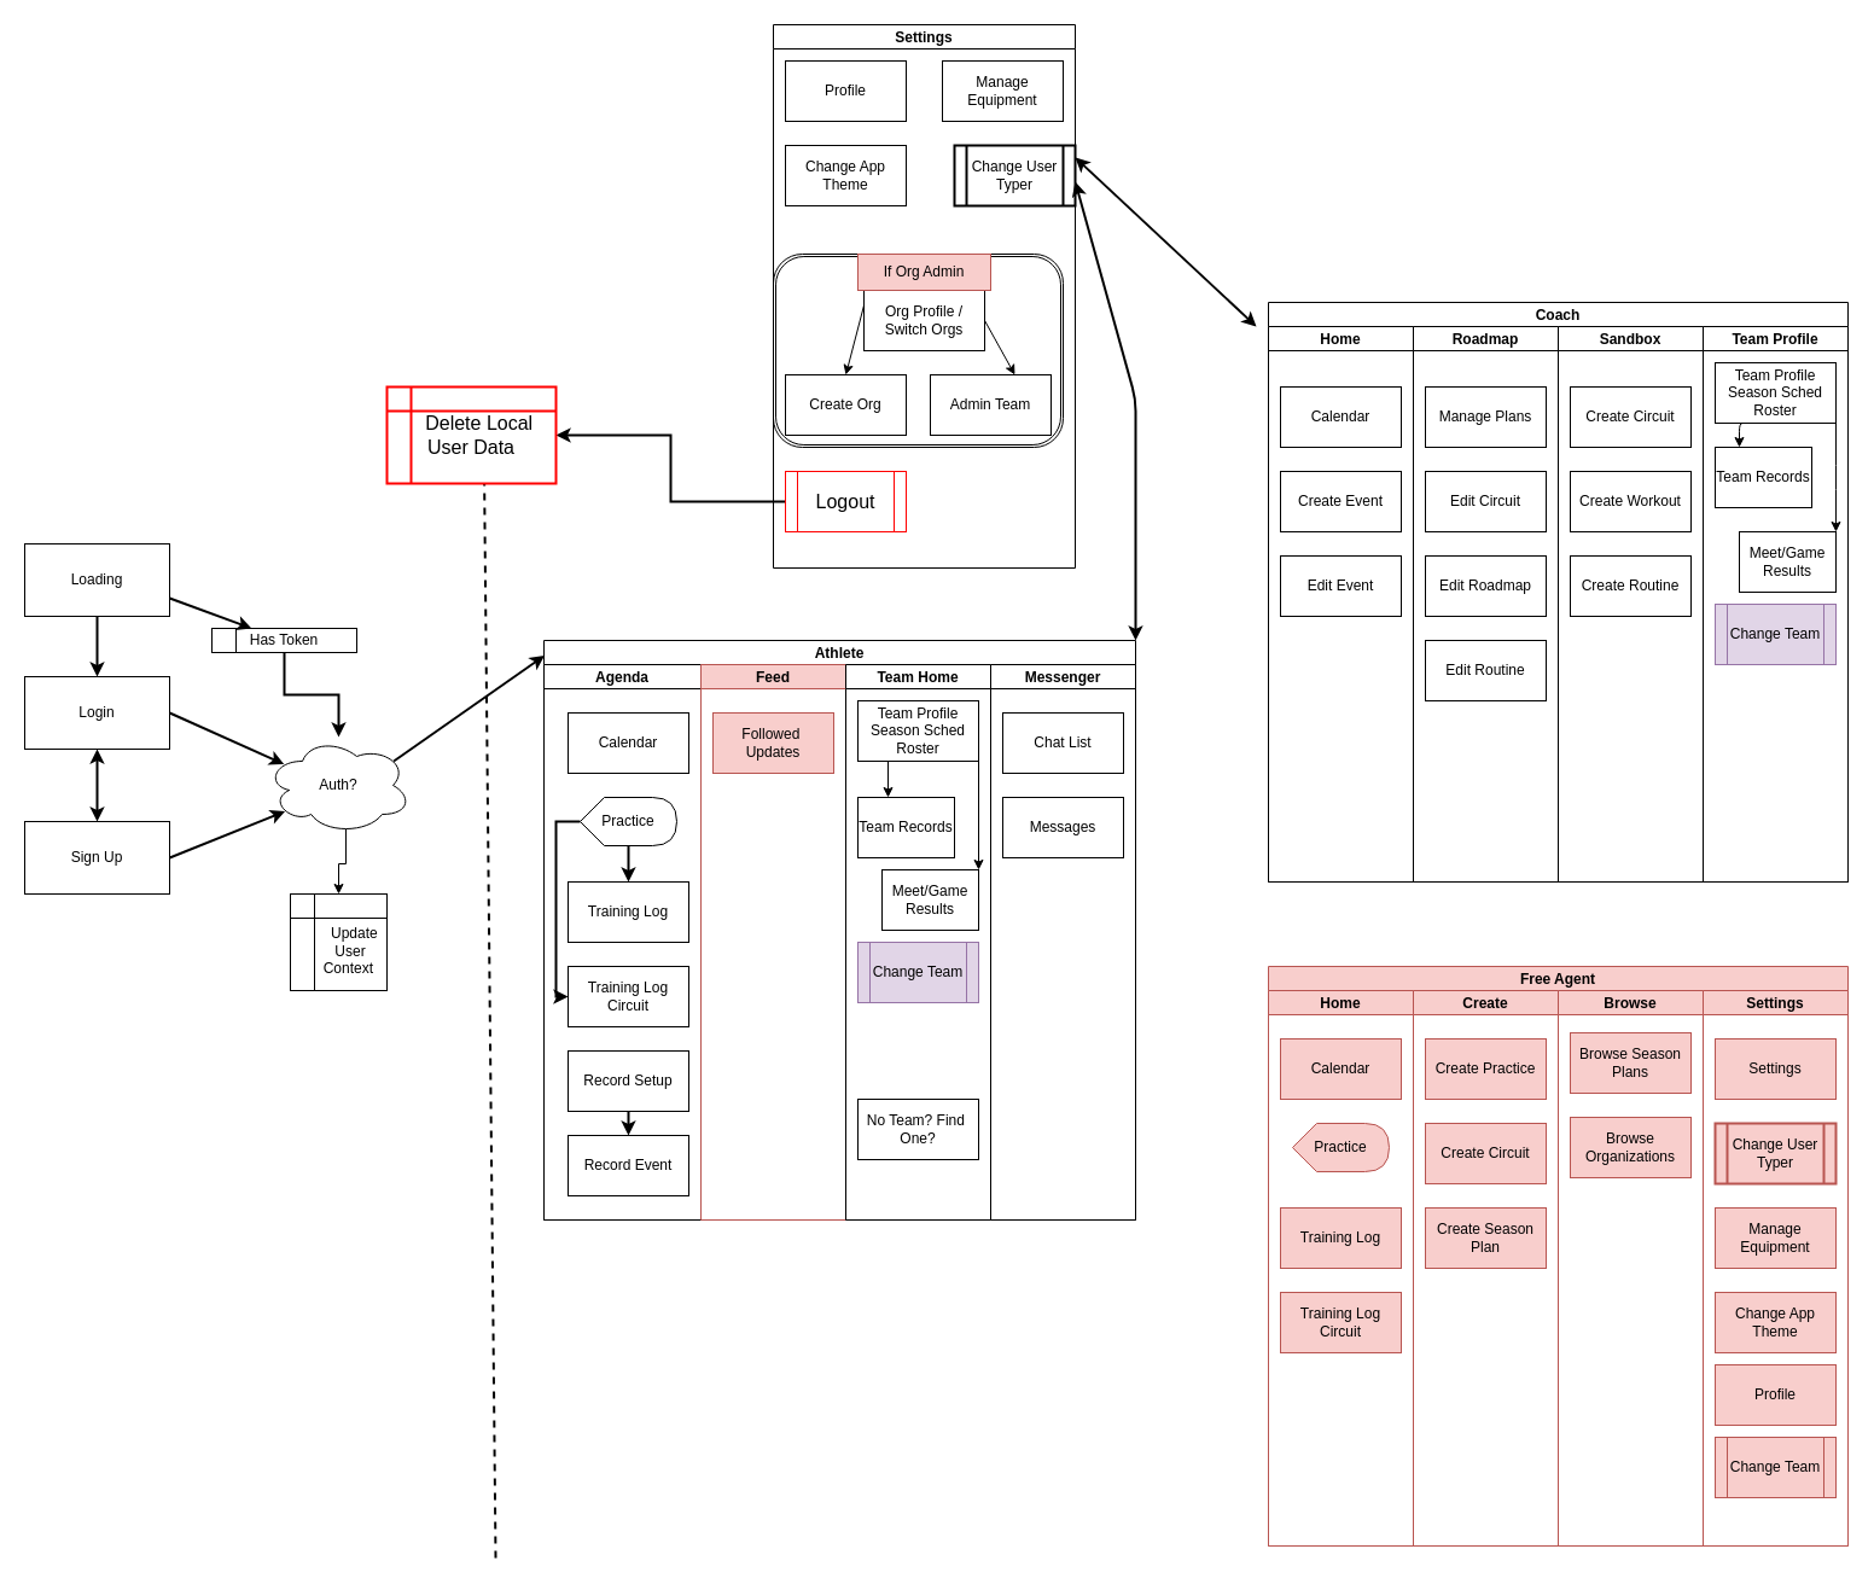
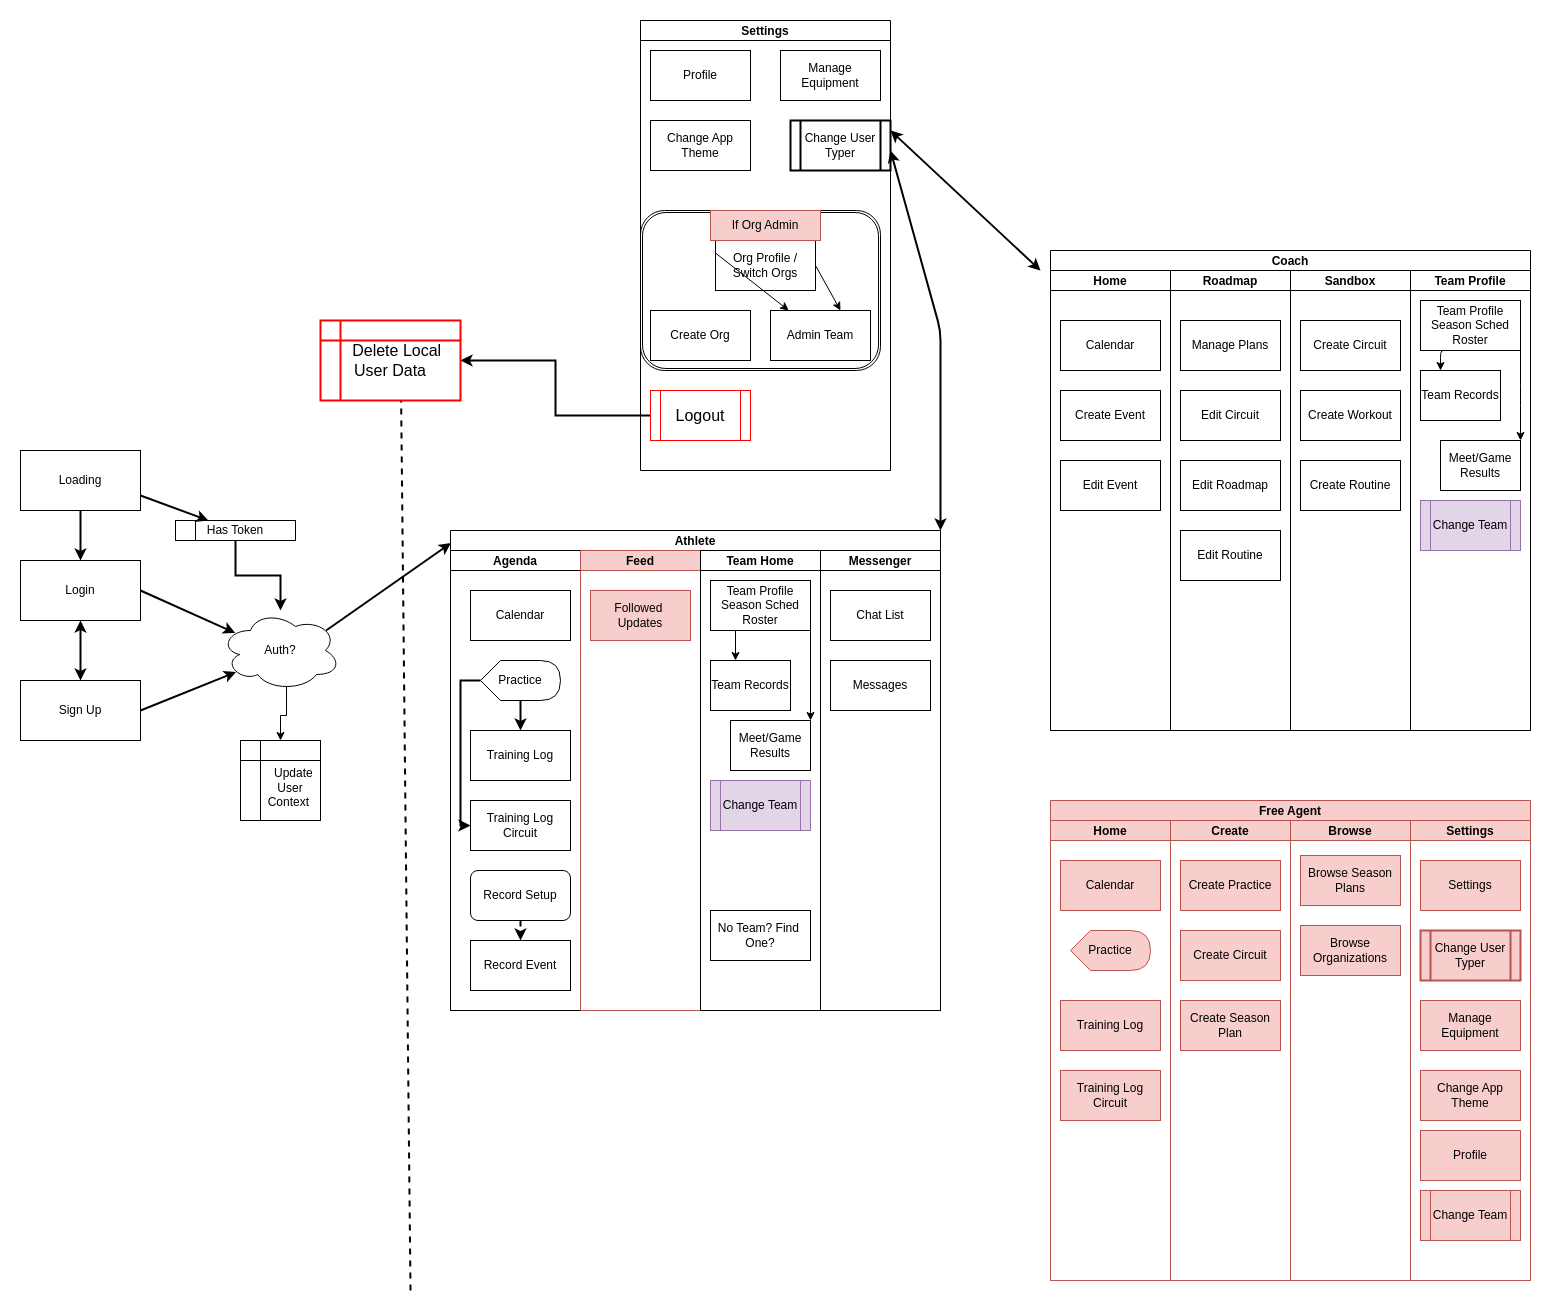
- <mxCell id="93" value="" style="endArrow=classic;html=1;entryX=0.5;entryY=0;entryDx=0;entryDy=0;exitX=0;exitY=0.25;exitDx=0;exitDy=0;" edge="1" parent="84" source="90" target="91"><mxGeometry width="50" height="50" relative="1" as="geometry"><mxPoint x="60" y="220" as="sourcePoint" /><mxPoint x="320" y="320" as="targetPoint" /></mxGeometry></mxCell>
+ <mxCell id="93" value="" style="endArrow=classic;html=1;exitX=0;exitY=0.25;exitDx=0;exitDy=0;" edge="1" parent="84" source="90" target="92"><mxGeometry width="50" height="50" relative="1" as="geometry"><mxPoint x="60" y="220" as="sourcePoint" /><mxPoint x="320" y="320" as="targetPoint" /></mxGeometry></mxCell>
- <mxCell id="51" value="Record Setup" style="rounded=0;whiteSpace=wrap;html=1;" parent="44" vertex="1"><mxGeometry x="20" y="320" width="100" height="50" as="geometry" /></mxCell>
+ <mxCell id="51" value="Record Setup" style="whiteSpace=wrap;html=1;rounded=1;" parent="44" vertex="1"><mxGeometry x="20" y="320" width="100" height="50" as="geometry" /></mxCell>
- <mxCell id="53" style="edgeStyle=orthogonalEdgeStyle;rounded=0;orthogonalLoop=1;jettySize=auto;html=1;exitX=0.5;exitY=1;exitDx=0;exitDy=0;entryX=0.5;entryY=0;entryDx=0;entryDy=0;fontFamily=Helvetica;fontSize=12;fontColor=default;strokeWidth=2;" parent="44" source="51" target="52" edge="1"><mxGeometry relative="1" as="geometry" /></mxCell>
+ <mxCell id="53" style="edgeStyle=orthogonalEdgeStyle;rounded=0;orthogonalLoop=1;jettySize=auto;html=1;exitX=0.5;exitY=1;exitDx=0;exitDy=0;entryX=0.5;entryY=0;entryDx=0;entryDy=0;fontFamily=Helvetica;fontSize=12;fontColor=default;strokeWidth=2;dashed=1;" parent="44" source="51" target="52" edge="1"><mxGeometry relative="1" as="geometry" /></mxCell>
